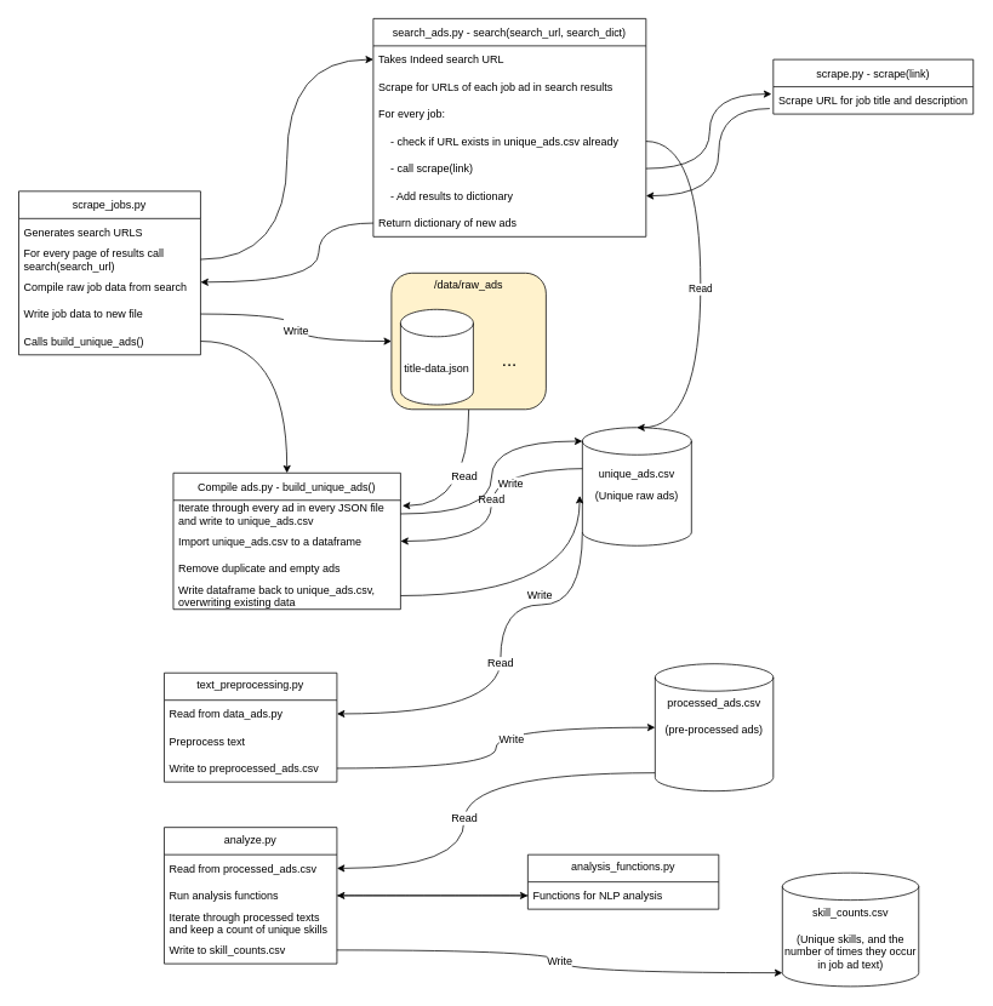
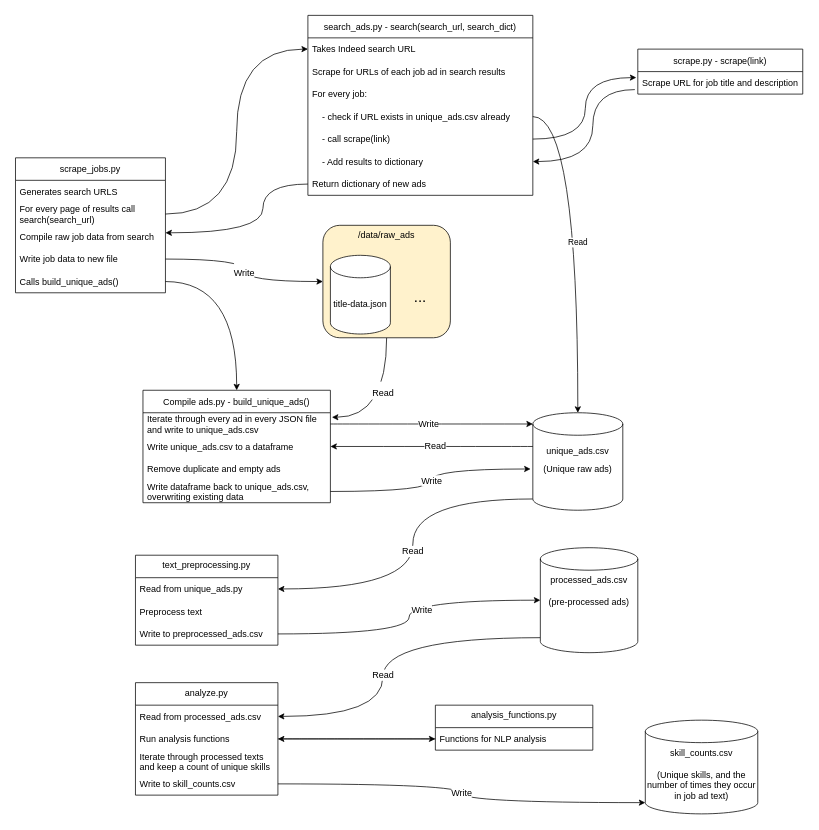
- <mxCell id="35" value="&lt;font style=&quot;font-size: 12px&quot;&gt;unique_ads.csv&lt;br&gt;(Unique raw ads)&lt;br&gt;&lt;/font&gt;" style="shape=cylinder3;whiteSpace=wrap;html=1;boundedLbl=1;backgroundOutline=1;size=15;fontSize=20;verticalAlign=top;" parent="1" vertex="1"><mxGeometry x="640" y="470" width="120" height="130" as="geometry" /></mxCell>
+ <mxCell id="35" value="&lt;font style=&quot;font-size: 12px&quot;&gt;unique_ads.csv&lt;br&gt;(Unique raw ads)&lt;br&gt;&lt;/font&gt;" style="shape=cylinder3;whiteSpace=wrap;html=1;boundedLbl=1;backgroundOutline=1;size=15;fontSize=20;verticalAlign=top;" parent="1" vertex="1"><mxGeometry x="710" y="550" width="120" height="130" as="geometry" /></mxCell>
- <mxCell id="24" value="Import unique_ads.csv to a dataframe" style="text;strokeColor=none;fillColor=none;align=left;verticalAlign=middle;spacingLeft=4;spacingRight=4;overflow=hidden;points=[[0,0.5],[1,0.5]];portConstraint=eastwest;rotatable=0;" parent="22" vertex="1"><mxGeometry y="60" width="250" height="30" as="geometry" /></mxCell>
+ <mxCell id="24" value="Write unique_ads.csv to a dataframe" style="text;strokeColor=none;fillColor=none;align=left;verticalAlign=middle;spacingLeft=4;spacingRight=4;overflow=hidden;points=[[0,0.5],[1,0.5]];portConstraint=eastwest;rotatable=0;" parent="22" vertex="1"><mxGeometry y="60" width="250" height="30" as="geometry" /></mxCell>
- <mxCell id="40" value="Read from data_ads.py" style="text;strokeColor=none;fillColor=none;align=left;verticalAlign=middle;spacingLeft=4;spacingRight=4;overflow=hidden;points=[[0,0.5],[1,0.5]];portConstraint=eastwest;rotatable=0;fontSize=12;" parent="39" vertex="1"><mxGeometry y="30" width="190" height="30" as="geometry" /></mxCell>
+ <mxCell id="40" value="Read from unique_ads.py" style="text;strokeColor=none;fillColor=none;align=left;verticalAlign=middle;spacingLeft=4;spacingRight=4;overflow=hidden;points=[[0,0.5],[1,0.5]];portConstraint=eastwest;rotatable=0;fontSize=12;" parent="39" vertex="1"><mxGeometry y="30" width="190" height="30" as="geometry" /></mxCell>
